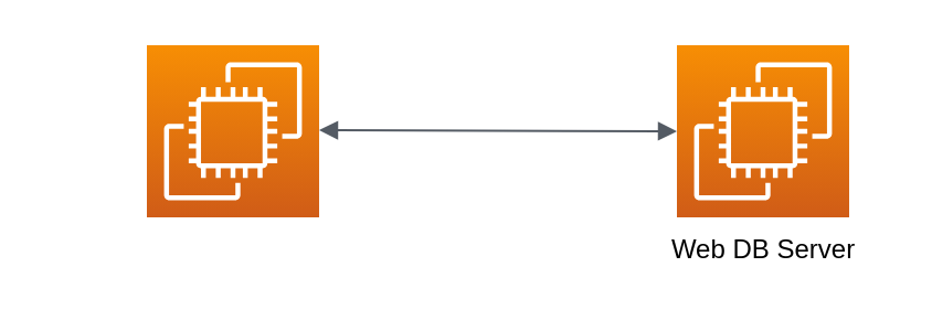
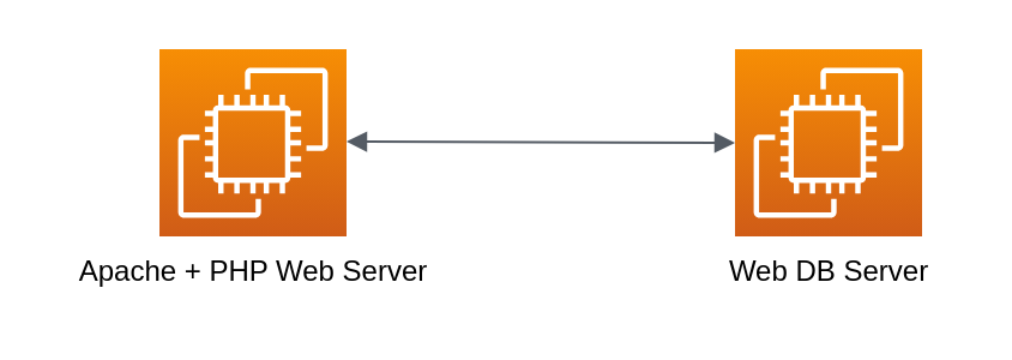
+ <mxCell id="5" value="Apache + PHP Web Server" style="text;html=1;align=center;verticalAlign=middle;resizable=0;points=[];autosize=1;strokeColor=none;fillColor=none;" vertex="1" parent="1"><mxGeometry x="20" y="98" width="170" height="30" as="geometry" /></mxCell>
